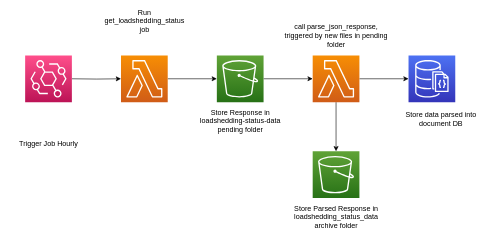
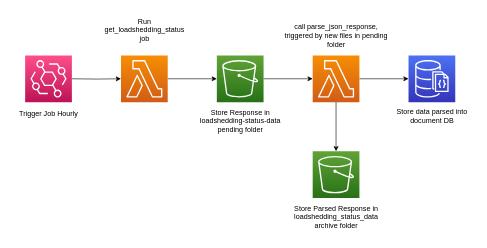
- <mxCell id="13" value="Run &lt;br&gt;get_loadshedding_status &lt;br&gt;job" style="text;html=1;align=center;verticalAlign=middle;resizable=0;points=[];autosize=1;strokeColor=none;fillColor=none;" parent="1" vertex="1"><mxGeometry x="160" y="5" width="160" height="60" as="geometry" /></mxCell>
+ <mxCell id="13" value="Run &lt;br&gt;get_loadshedding_status &lt;br&gt;job" style="text;html=1;align=center;verticalAlign=middle;resizable=0;points=[];autosize=1;strokeColor=none;fillColor=none;" parent="1" vertex="1"><mxGeometry x="160" y="20" width="160" height="60" as="geometry" /></mxCell>
- <mxCell id="16" value="Store data parsed into &lt;br&gt;document DB" style="text;html=1;align=center;verticalAlign=middle;resizable=0;points=[];autosize=1;strokeColor=none;fillColor=none;" parent="1" vertex="1"><mxGeometry x="665" y="178" width="140" height="40" as="geometry" /></mxCell>
+ <mxCell id="16" value="Store data parsed into &lt;br&gt;document DB" style="text;html=1;align=center;verticalAlign=middle;resizable=0;points=[];autosize=1;strokeColor=none;fillColor=none;" parent="1" vertex="1"><mxGeometry x="650" y="173" width="140" height="40" as="geometry" /></mxCell>
- <mxCell id="12" value="Trigger Job Hourly" style="text;html=1;align=center;verticalAlign=middle;resizable=0;points=[];autosize=1;strokeColor=none;fillColor=none;" parent="1" vertex="1"><mxGeometry x="20" y="224" width="120" height="30" as="geometry" /></mxCell>
+ <mxCell id="12" value="Trigger Job Hourly" style="text;html=1;align=center;verticalAlign=middle;resizable=0;points=[];autosize=1;strokeColor=none;fillColor=none;" parent="1" vertex="1"><mxGeometry x="20" y="174" width="120" height="30" as="geometry" /></mxCell>
